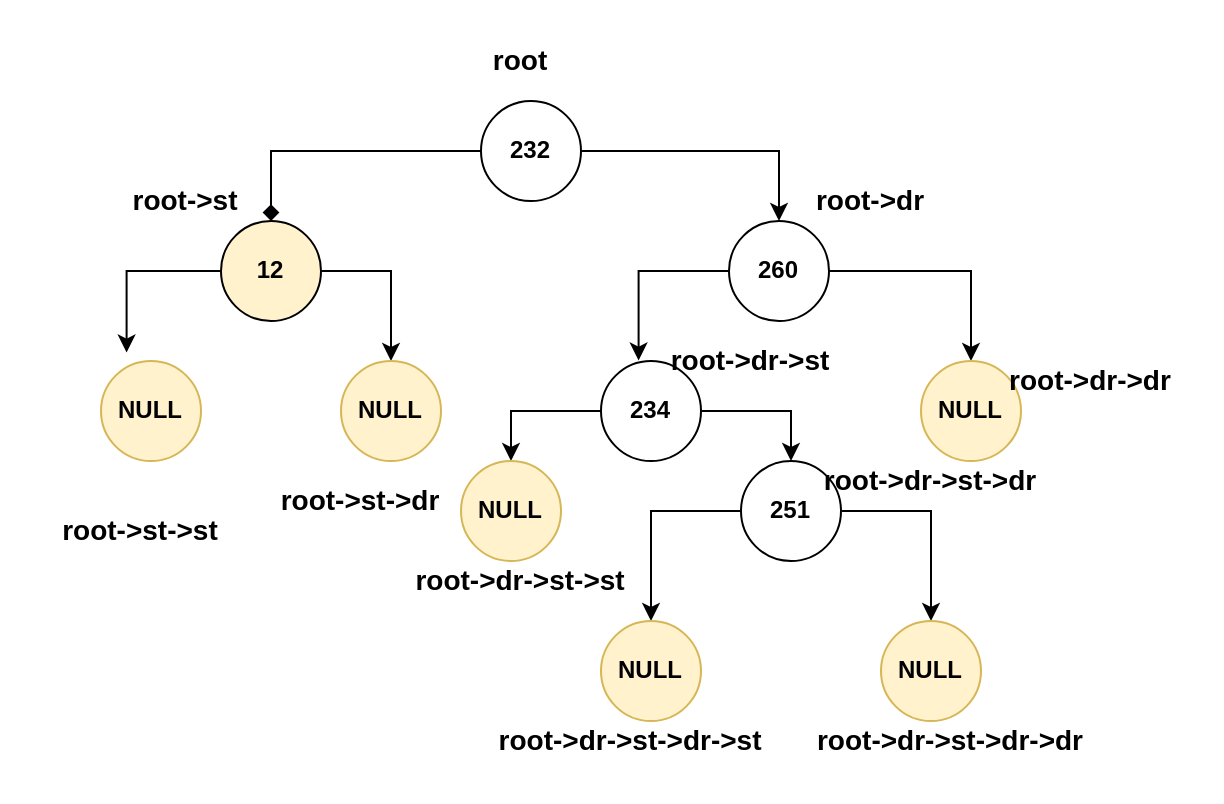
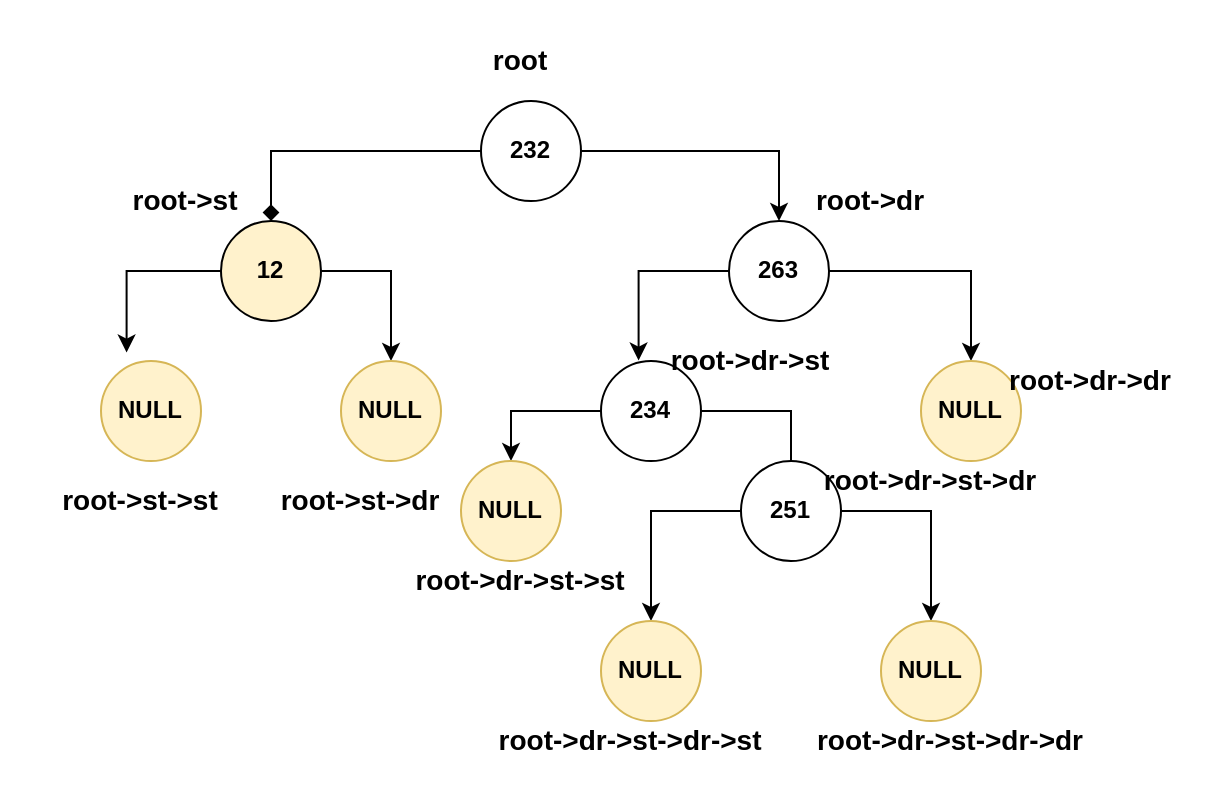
- <mxCell id="4" value="&lt;b&gt;260&lt;/b&gt;" style="ellipse;whiteSpace=wrap;html=1;aspect=fixed;" vertex="1" parent="1"><mxGeometry x="364" y="110" width="50" height="50" as="geometry" /></mxCell>
+ <mxCell id="4" value="&lt;b&gt;263&lt;/b&gt;" style="ellipse;whiteSpace=wrap;html=1;aspect=fixed;" vertex="1" parent="1"><mxGeometry x="364" y="110" width="50" height="50" as="geometry" /></mxCell>
- <mxCell id="11" style="edgeStyle=orthogonalEdgeStyle;rounded=0;orthogonalLoop=1;jettySize=auto;html=1;entryX=0.5;entryY=0;entryDx=0;entryDy=0;" edge="1" parent="1" source="13" target="16"><mxGeometry relative="1" as="geometry" /></mxCell>
+ <mxCell id="11" style="edgeStyle=orthogonalEdgeStyle;rounded=0;orthogonalLoop=1;jettySize=auto;html=1;entryX=0.5;entryY=0;entryDx=0;entryDy=0;endArrow=none;" edge="1" parent="1" source="13" target="16"><mxGeometry relative="1" as="geometry" /></mxCell>
- <mxCell id="25" value="&lt;b&gt;&lt;font style=&quot;font-size: 14px&quot;&gt;root-&amp;gt;st-&amp;gt;st&lt;/font&gt;&lt;/b&gt;" style="text;html=1;strokeColor=none;fillColor=none;align=center;verticalAlign=middle;whiteSpace=wrap;rounded=0;" vertex="1" parent="1"><mxGeometry x="20" y="255" width="100" height="20" as="geometry" /></mxCell>
+ <mxCell id="25" value="&lt;b&gt;&lt;font style=&quot;font-size: 14px&quot;&gt;root-&amp;gt;st-&amp;gt;st&lt;/font&gt;&lt;/b&gt;" style="text;html=1;strokeColor=none;fillColor=none;align=center;verticalAlign=middle;whiteSpace=wrap;rounded=0;" vertex="1" parent="1"><mxGeometry x="20" y="240" width="100" height="20" as="geometry" /></mxCell>
